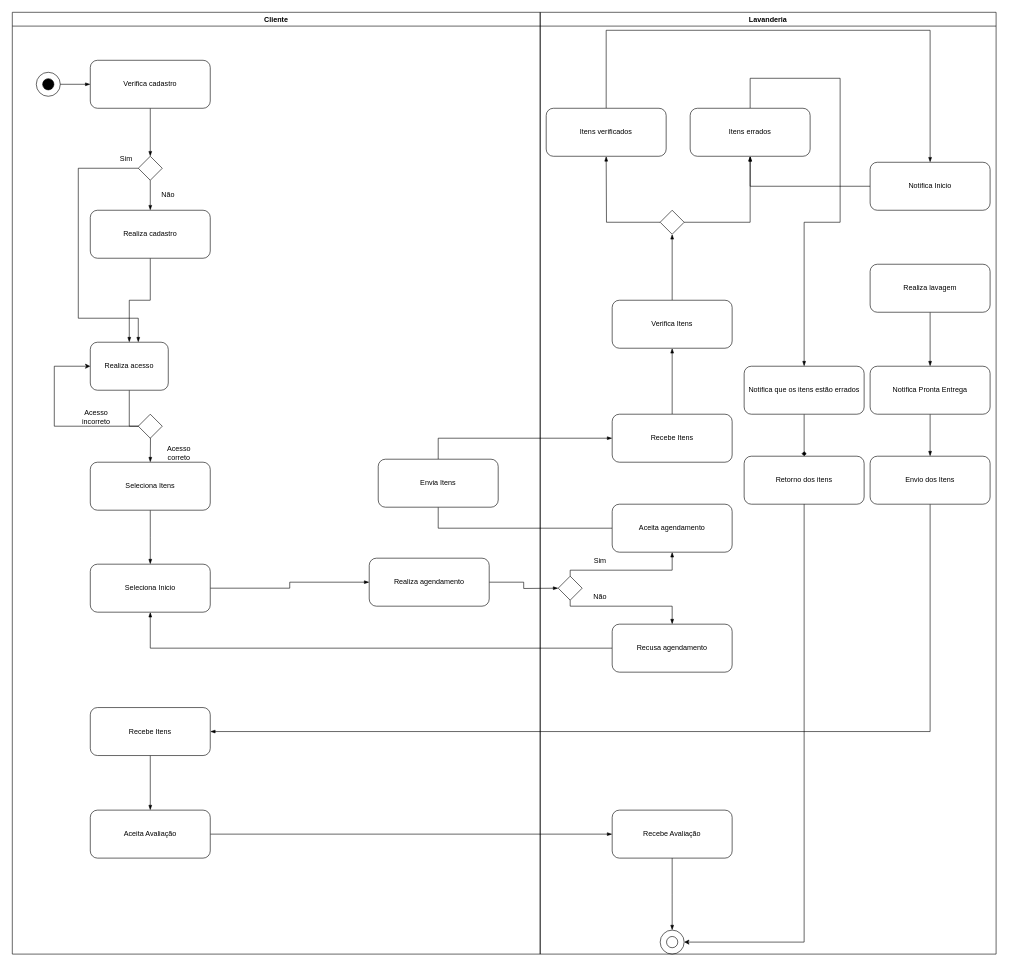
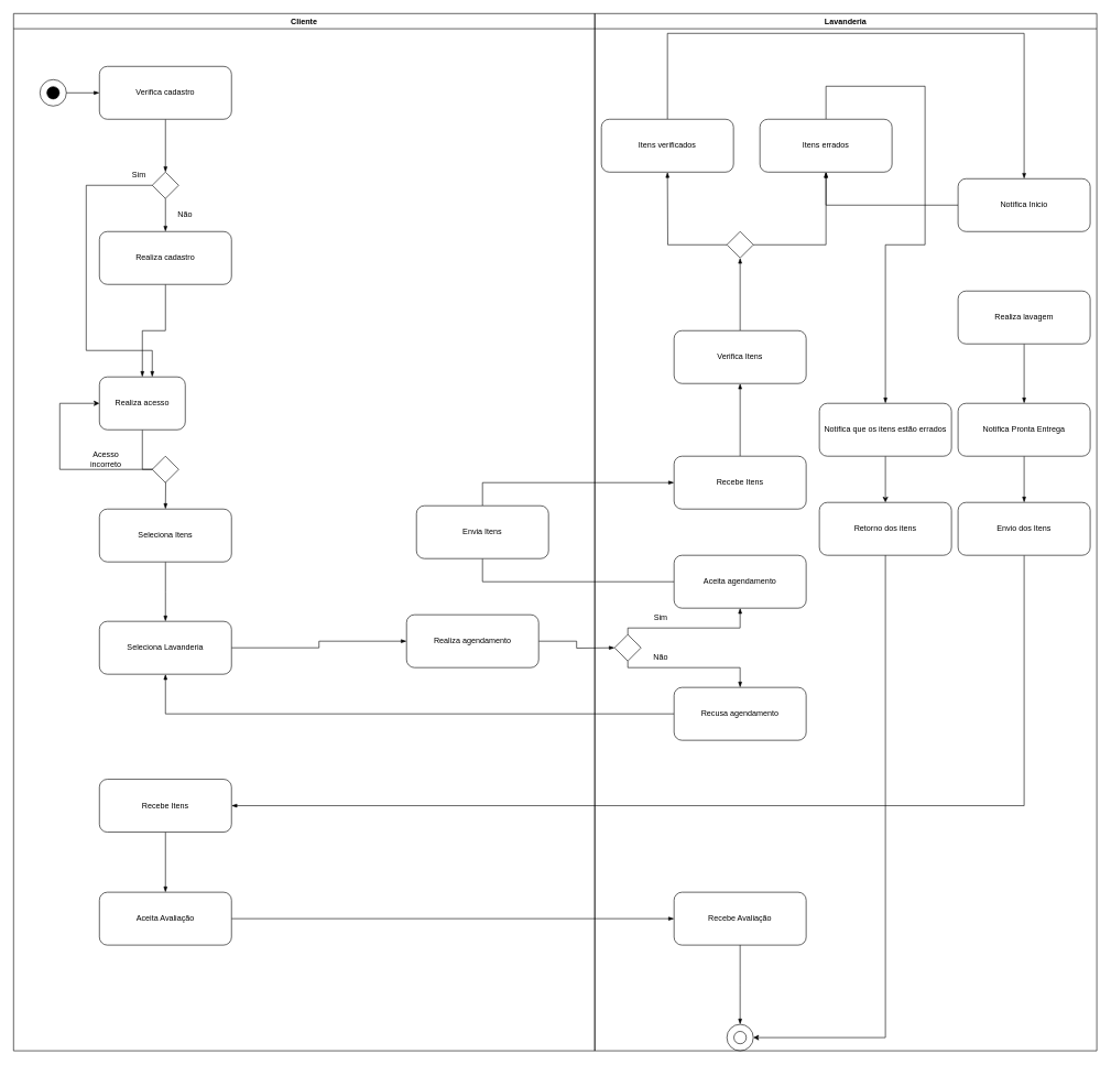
- <mxCell id="68" style="edgeStyle=orthogonalEdgeStyle;rounded=0;orthogonalLoop=1;jettySize=auto;html=1;entryX=0.5;entryY=0;entryDx=0;entryDy=0;endArrow=diamond;" parent="67" source="69" target="70" edge="1"><mxGeometry relative="1" as="geometry" /></mxCell>
+ <mxCell id="68" style="edgeStyle=orthogonalEdgeStyle;rounded=0;orthogonalLoop=1;jettySize=auto;html=1;entryX=0.5;entryY=0;entryDx=0;entryDy=0;" parent="67" source="69" target="70" edge="1"><mxGeometry relative="1" as="geometry" /></mxCell>
- <mxCell id="63" value="Acesso correto" style="text;html=1;strokeColor=none;fillColor=none;align=center;verticalAlign=middle;whiteSpace=wrap;rounded=0;" parent="60" vertex="1"><mxGeometry x="248" y="719" width="60" height="30" as="geometry" /></mxCell>
- <mxCell id="29" value="Seleciona Inicio" style="rounded=1;whiteSpace=wrap;html=1;fillColor=#FFFFFF;" parent="1" vertex="1"><mxGeometry x="150" y="940" width="200" height="80" as="geometry" /></mxCell>
+ <mxCell id="29" value="Seleciona Lavanderia" style="rounded=1;whiteSpace=wrap;html=1;fillColor=#FFFFFF;" parent="1" vertex="1"><mxGeometry x="150" y="940" width="200" height="80" as="geometry" /></mxCell>
